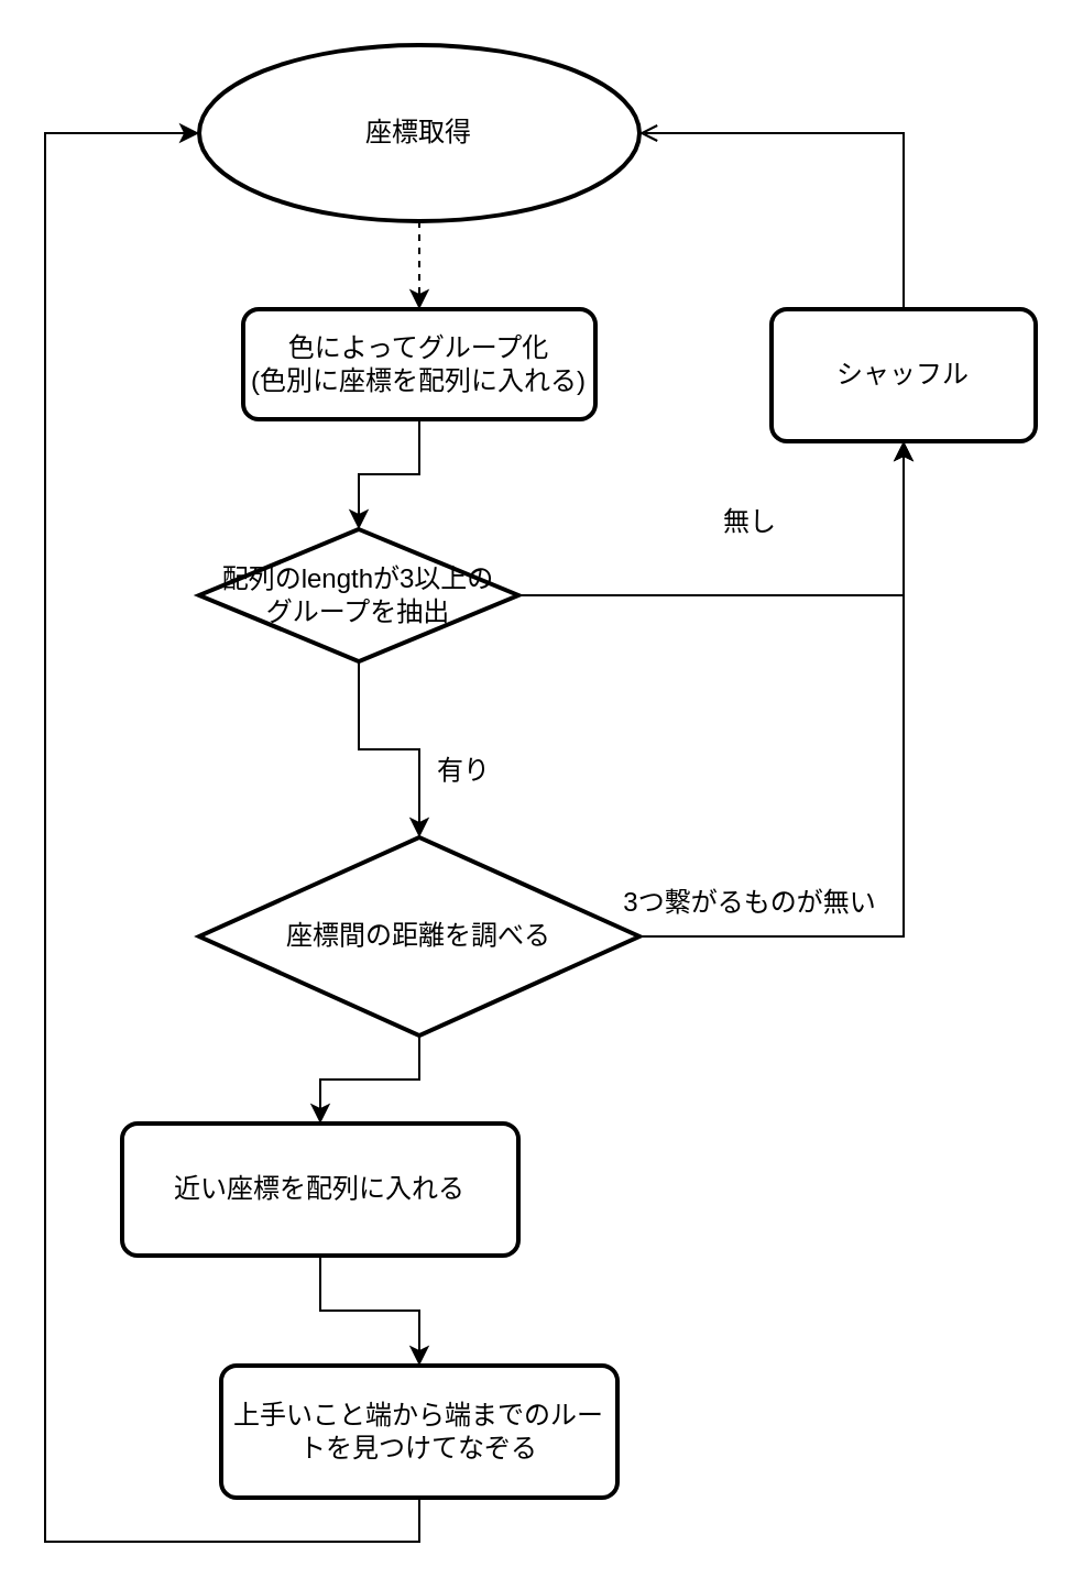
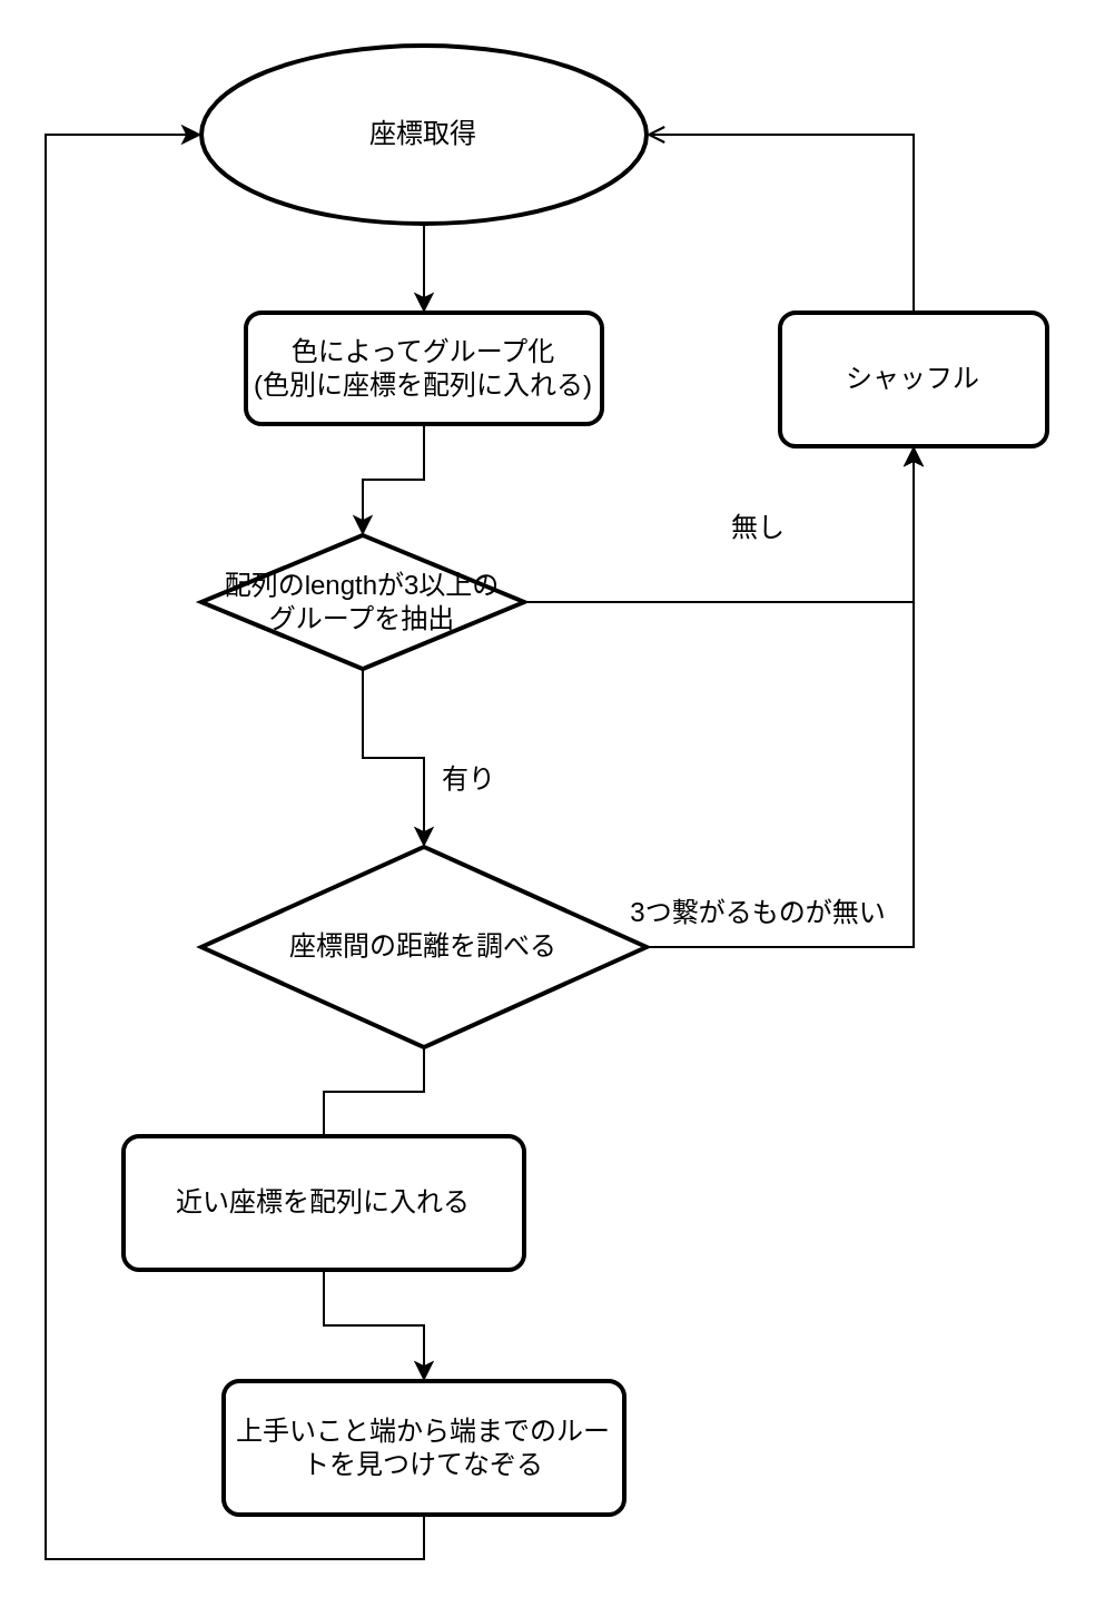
- <mxCell id="2" style="edgeStyle=orthogonalEdgeStyle;rounded=0;orthogonalLoop=1;jettySize=auto;html=1;exitX=0.5;exitY=1;exitDx=0;exitDy=0;exitPerimeter=0;entryX=0.5;entryY=0;entryDx=0;entryDy=0;dashed=1;" edge="1" parent="1" source="3" target="5"><mxGeometry relative="1" as="geometry" /></mxCell>
+ <mxCell id="2" style="edgeStyle=orthogonalEdgeStyle;rounded=0;orthogonalLoop=1;jettySize=auto;html=1;exitX=0.5;exitY=1;exitDx=0;exitDy=0;exitPerimeter=0;entryX=0.5;entryY=0;entryDx=0;entryDy=0;" edge="1" parent="1" source="3" target="5"><mxGeometry relative="1" as="geometry" /></mxCell>
- <mxCell id="12" style="edgeStyle=orthogonalEdgeStyle;rounded=0;orthogonalLoop=1;jettySize=auto;html=1;exitX=0.5;exitY=1;exitDx=0;exitDy=0;exitPerimeter=0;entryX=0.5;entryY=0;entryDx=0;entryDy=0;" edge="1" parent="1" source="13" target="18"><mxGeometry relative="1" as="geometry" /></mxCell>
+ <mxCell id="12" style="edgeStyle=orthogonalEdgeStyle;rounded=0;orthogonalLoop=1;jettySize=auto;html=1;exitX=0.5;exitY=1;exitDx=0;exitDy=0;exitPerimeter=0;entryX=0.5;entryY=0;entryDx=0;entryDy=0;endArrow=none;" edge="1" parent="1" source="13" target="18"><mxGeometry relative="1" as="geometry" /></mxCell>
